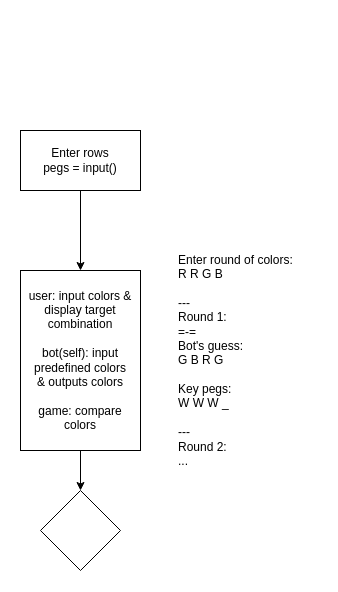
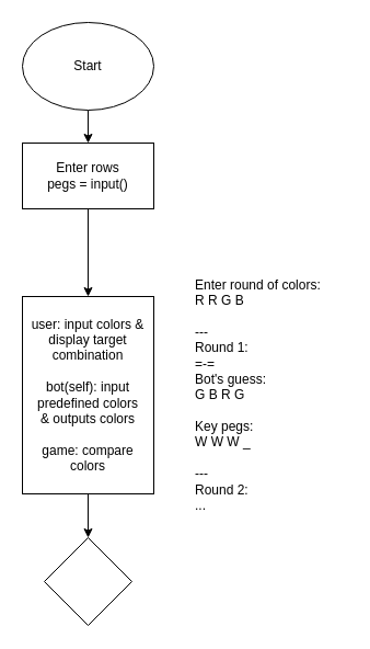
+ <mxCell id="3" value="Start" style="ellipse;whiteSpace=wrap;html=1;" vertex="1" parent="1"><mxGeometry x="20" y="20" width="120" height="80" as="geometry" /></mxCell>
+ <mxCell id="2" value="" style="edgeStyle=orthogonalEdgeStyle;rounded=0;orthogonalLoop=1;jettySize=auto;html=1;" edge="1" parent="1" source="3" target="5"><mxGeometry relative="1" as="geometry" /></mxCell>
